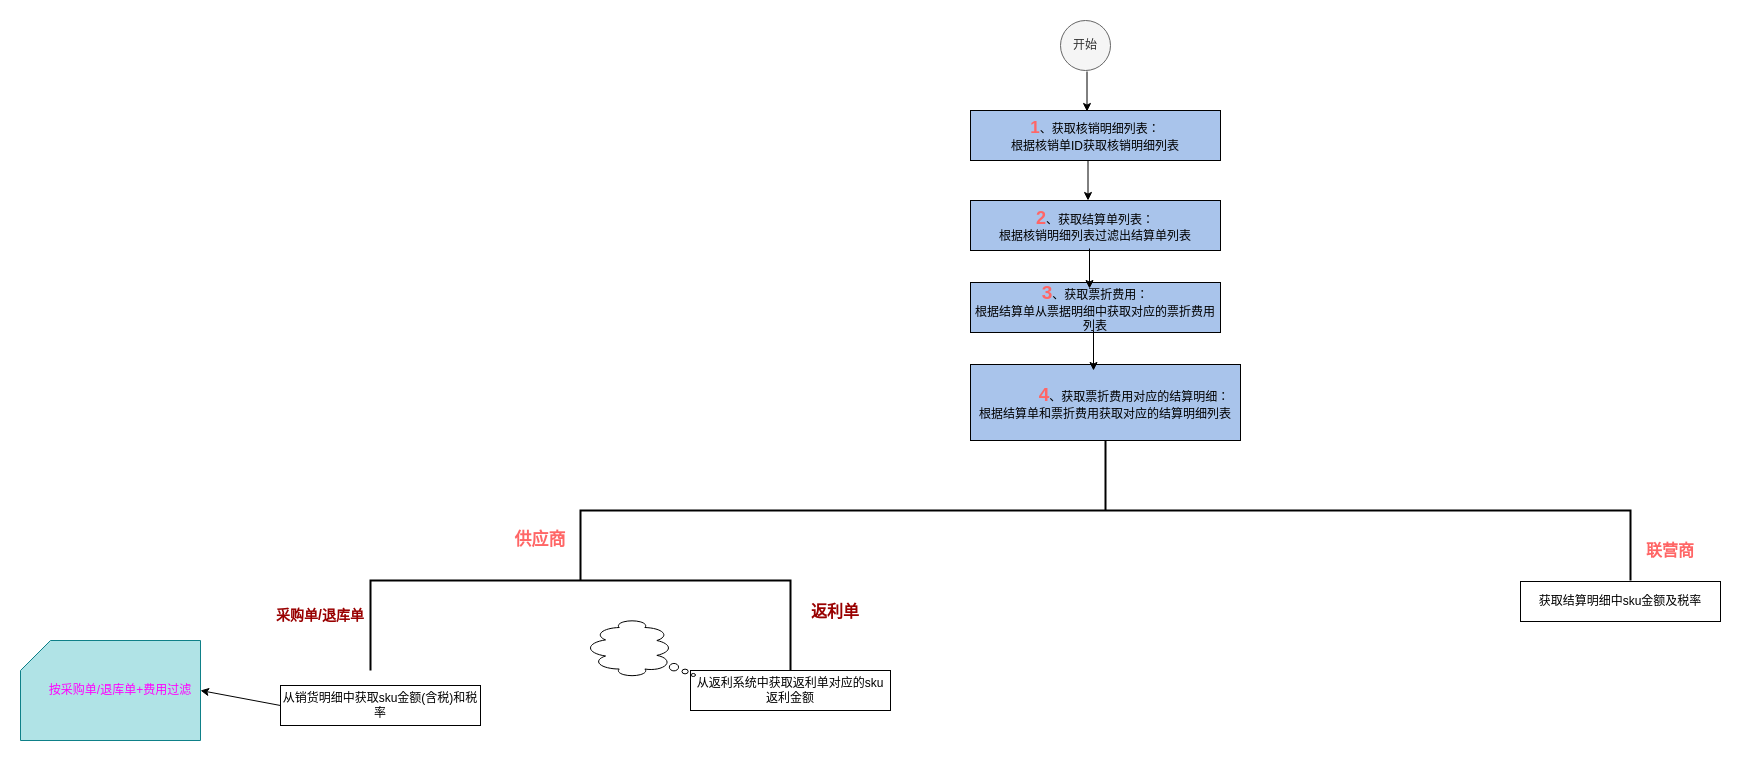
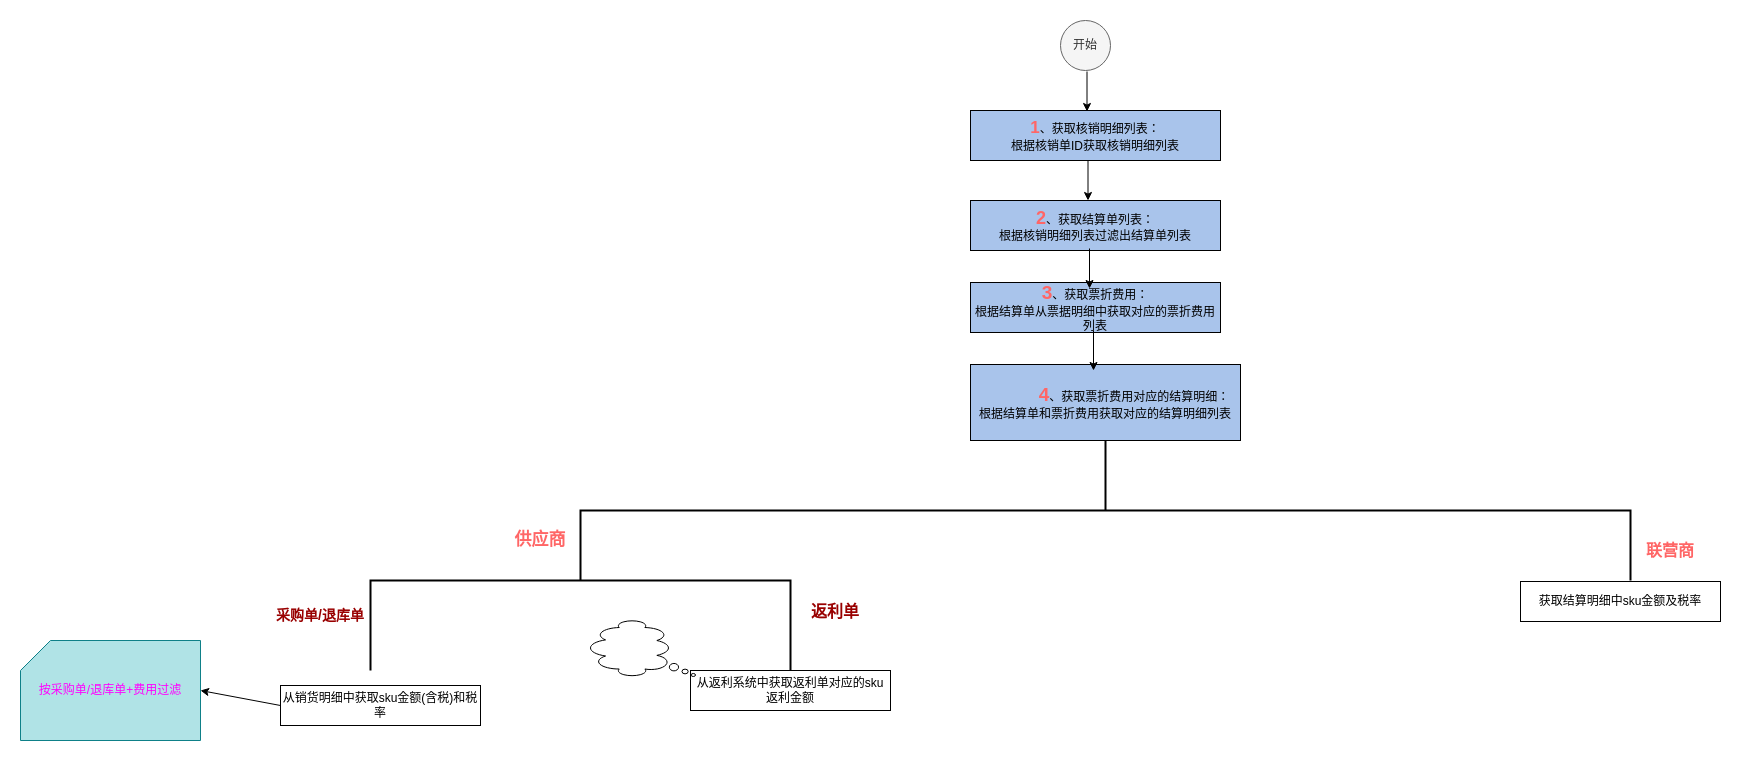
- <mxCell id="13" value="&lt;font color=&quot;#FF00FF&quot;&gt;按采购单/退库单+费用过滤&lt;/font&gt;" style="text;html=1;strokeColor=none;fillColor=none;align=center;verticalAlign=middle;whiteSpace=wrap;rounded=0;" vertex="1" parent="1"><mxGeometry x="45" y="675" width="150" height="30" as="geometry" /></mxCell>
+ <mxCell id="13" value="&lt;font color=&quot;#FF00FF&quot;&gt;按采购单/退库单+费用过滤&lt;/font&gt;" style="text;html=1;strokeColor=none;fillColor=none;align=center;verticalAlign=middle;whiteSpace=wrap;rounded=0;" vertex="1" parent="1"><mxGeometry x="35" y="675" width="150" height="30" as="geometry" /></mxCell>
